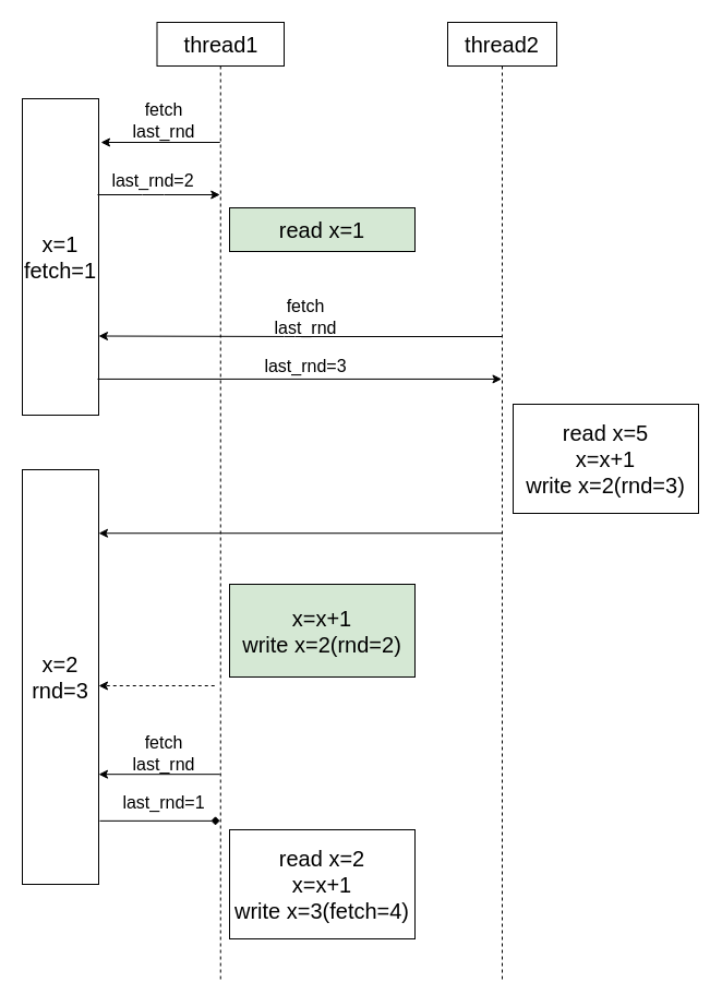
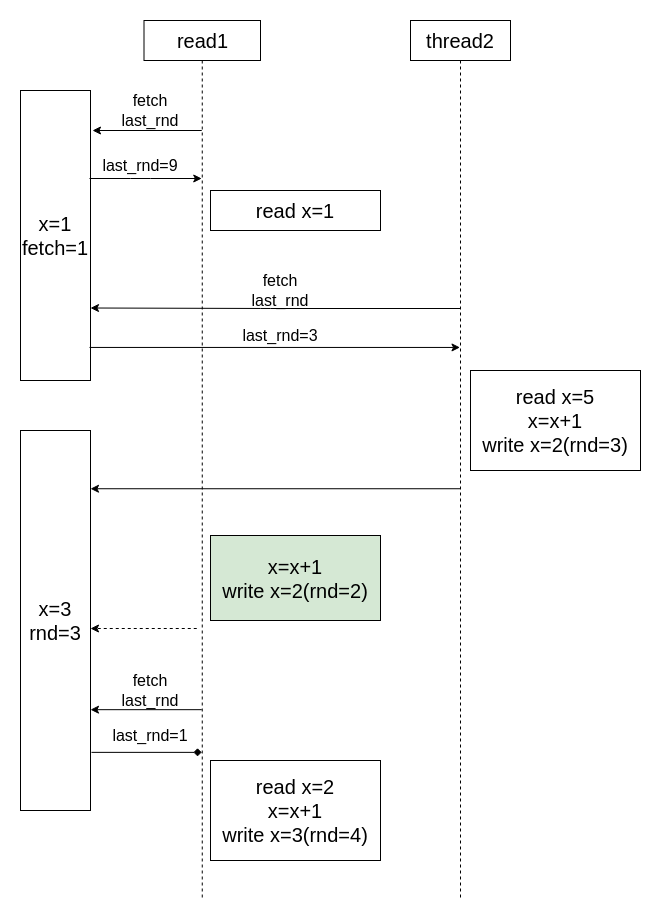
- <mxCell id="2" value="&lt;font style=&quot;font-size: 20px&quot;&gt;thread1&lt;/font&gt;" style="shape=umlLifeline;perimeter=lifelinePerimeter;whiteSpace=wrap;html=1;container=1;collapsible=0;recursiveResize=0;outlineConnect=0;" parent="1" vertex="1"><mxGeometry x="143.5" y="20" width="116.5" height="880" as="geometry" /></mxCell>
+ <mxCell id="2" value="&lt;font style=&quot;font-size: 20px&quot;&gt;read1&lt;/font&gt;" style="shape=umlLifeline;perimeter=lifelinePerimeter;whiteSpace=wrap;html=1;container=1;collapsible=0;recursiveResize=0;outlineConnect=0;" parent="1" vertex="1"><mxGeometry x="143.5" y="20" width="116.5" height="880" as="geometry" /></mxCell>
- <mxCell id="8" value="&lt;font style=&quot;font-size: 16px&quot;&gt;last_rnd=2&lt;/font&gt;" style="text;html=1;strokeColor=none;fillColor=none;align=center;verticalAlign=middle;whiteSpace=wrap;rounded=0;" vertex="1" parent="1"><mxGeometry x="100" y="150" width="80" height="30" as="geometry" /></mxCell>
+ <mxCell id="8" value="&lt;font style=&quot;font-size: 16px&quot;&gt;last_rnd=9&lt;/font&gt;" style="text;html=1;strokeColor=none;fillColor=none;align=center;verticalAlign=middle;whiteSpace=wrap;rounded=0;" vertex="1" parent="1"><mxGeometry x="100" y="150" width="80" height="30" as="geometry" /></mxCell>
- <mxCell id="9" value="&lt;font style=&quot;font-size: 20px&quot;&gt;read x=1&lt;/font&gt;" style="rounded=0;whiteSpace=wrap;html=1;fillColor=#d5e8d4;" vertex="1" parent="1"><mxGeometry x="210" y="190" width="170" height="40" as="geometry" /></mxCell>
+ <mxCell id="9" value="&lt;font style=&quot;font-size: 20px&quot;&gt;read x=1&lt;/font&gt;" style="rounded=0;whiteSpace=wrap;html=1;" vertex="1" parent="1"><mxGeometry x="210" y="190" width="170" height="40" as="geometry" /></mxCell>
- <mxCell id="14" value="&lt;font style=&quot;font-size: 20px&quot;&gt;x=2&lt;br&gt;rnd=3&lt;br&gt;&lt;/font&gt;" style="rounded=0;whiteSpace=wrap;html=1;" vertex="1" parent="1"><mxGeometry x="20" y="430" width="70" height="380" as="geometry" /></mxCell>
+ <mxCell id="14" value="&lt;font style=&quot;font-size: 20px&quot;&gt;x=3&lt;br&gt;rnd=3&lt;br&gt;&lt;/font&gt;" style="rounded=0;whiteSpace=wrap;html=1;" vertex="1" parent="1"><mxGeometry x="20" y="430" width="70" height="380" as="geometry" /></mxCell>
- <mxCell id="23" value="&lt;span style=&quot;font-size: 20px ; white-space: normal&quot;&gt;read x=2&lt;/span&gt;&lt;br style=&quot;font-size: 20px ; white-space: normal&quot;&gt;&lt;span style=&quot;font-size: 20px ; white-space: normal&quot;&gt;x=x+1&lt;/span&gt;&lt;br style=&quot;font-size: 20px ; white-space: normal&quot;&gt;&lt;span style=&quot;font-size: 20px ; white-space: normal&quot;&gt;write x=3(fetch=4)&lt;/span&gt;" style="rounded=0;whiteSpace=wrap;html=1;" vertex="1" parent="1"><mxGeometry x="210" y="760" width="170" height="100" as="geometry" /></mxCell>
+ <mxCell id="23" value="&lt;span style=&quot;font-size: 20px ; white-space: normal&quot;&gt;read x=2&lt;/span&gt;&lt;br style=&quot;font-size: 20px ; white-space: normal&quot;&gt;&lt;span style=&quot;font-size: 20px ; white-space: normal&quot;&gt;x=x+1&lt;/span&gt;&lt;br style=&quot;font-size: 20px ; white-space: normal&quot;&gt;&lt;span style=&quot;font-size: 20px ; white-space: normal&quot;&gt;write x=3(rnd=4)&lt;/span&gt;" style="rounded=0;whiteSpace=wrap;html=1;" vertex="1" parent="1"><mxGeometry x="210" y="760" width="170" height="100" as="geometry" /></mxCell>
